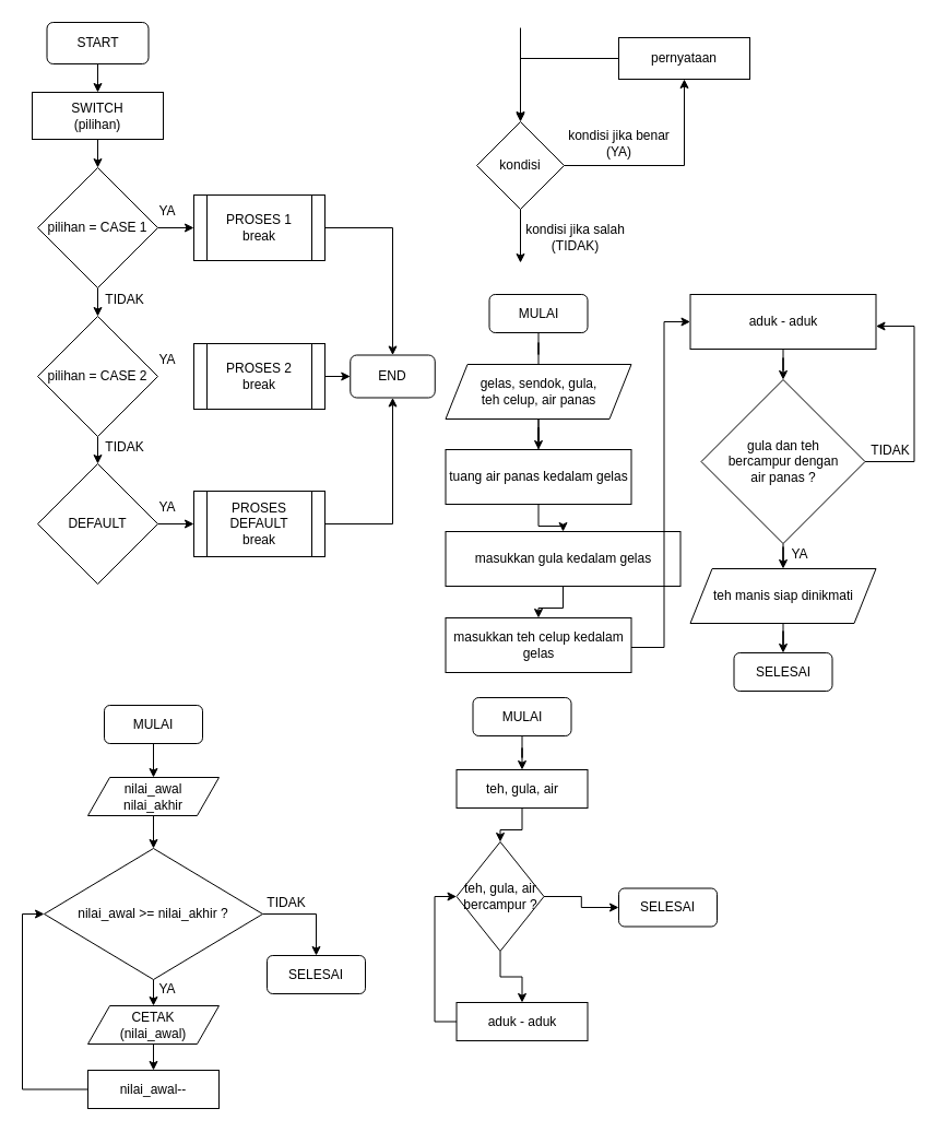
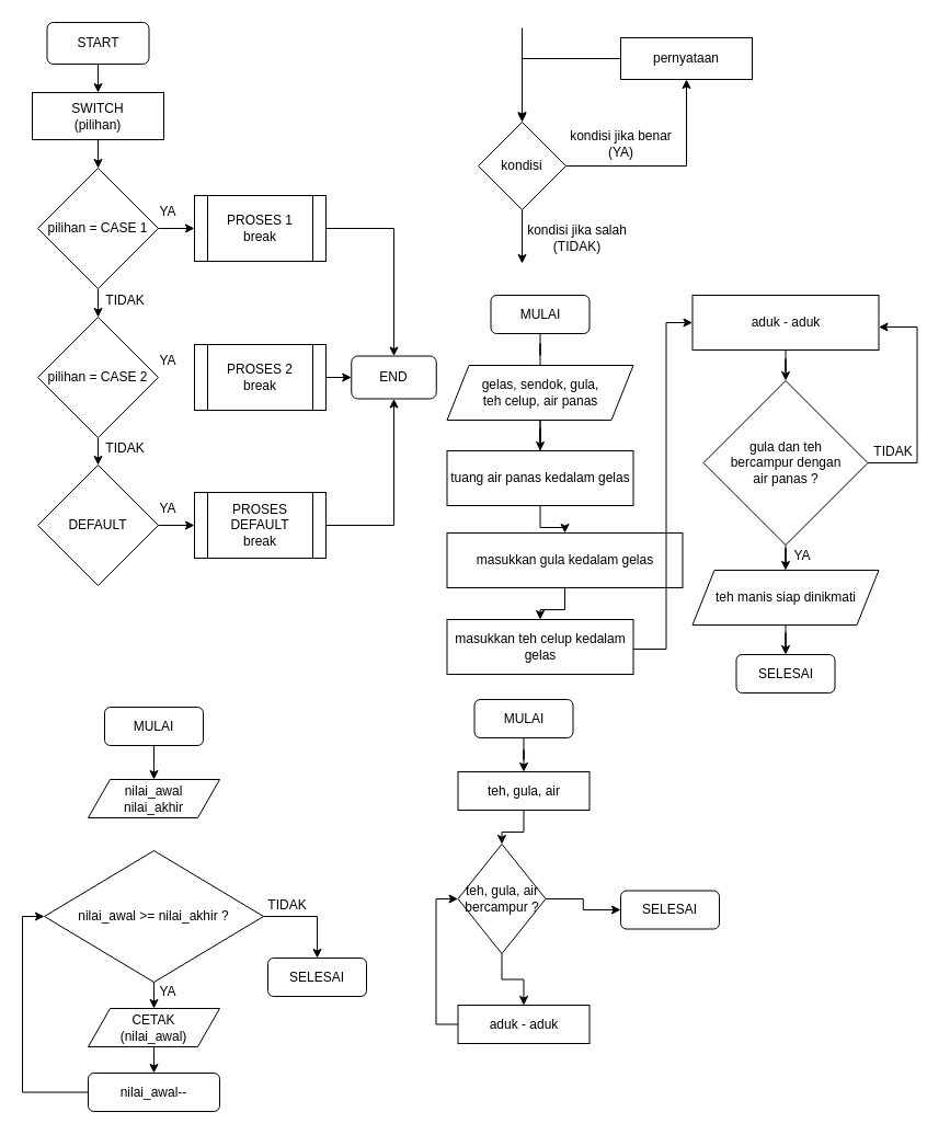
- <mxCell id="56" value="" style="edgeStyle=orthogonalEdgeStyle;rounded=0;orthogonalLoop=1;jettySize=auto;html=1;" edge="1" parent="1" source="57" target="60"><mxGeometry relative="1" as="geometry" /></mxCell>
- <mxCell id="64" value="nilai_awal--" style="rounded=0;whiteSpace=wrap;html=1;" vertex="1" parent="1"><mxGeometry x="80" y="979" width="120" height="35" as="geometry" /></mxCell>
+ <mxCell id="64" value="nilai_awal--" style="whiteSpace=wrap;html=1;rounded=1;" vertex="1" parent="1"><mxGeometry x="80" y="979" width="120" height="35" as="geometry" /></mxCell>
